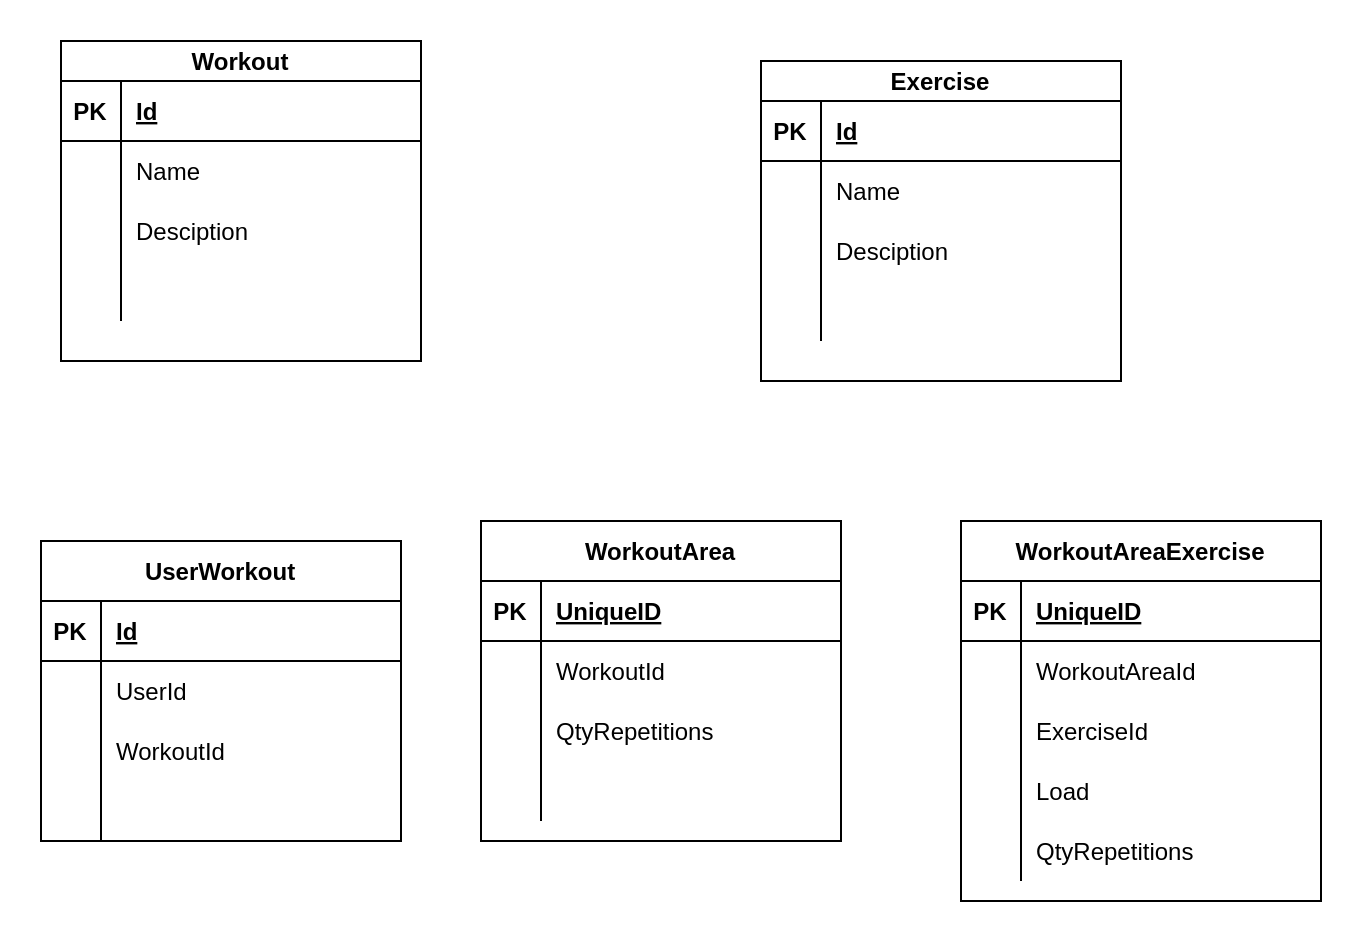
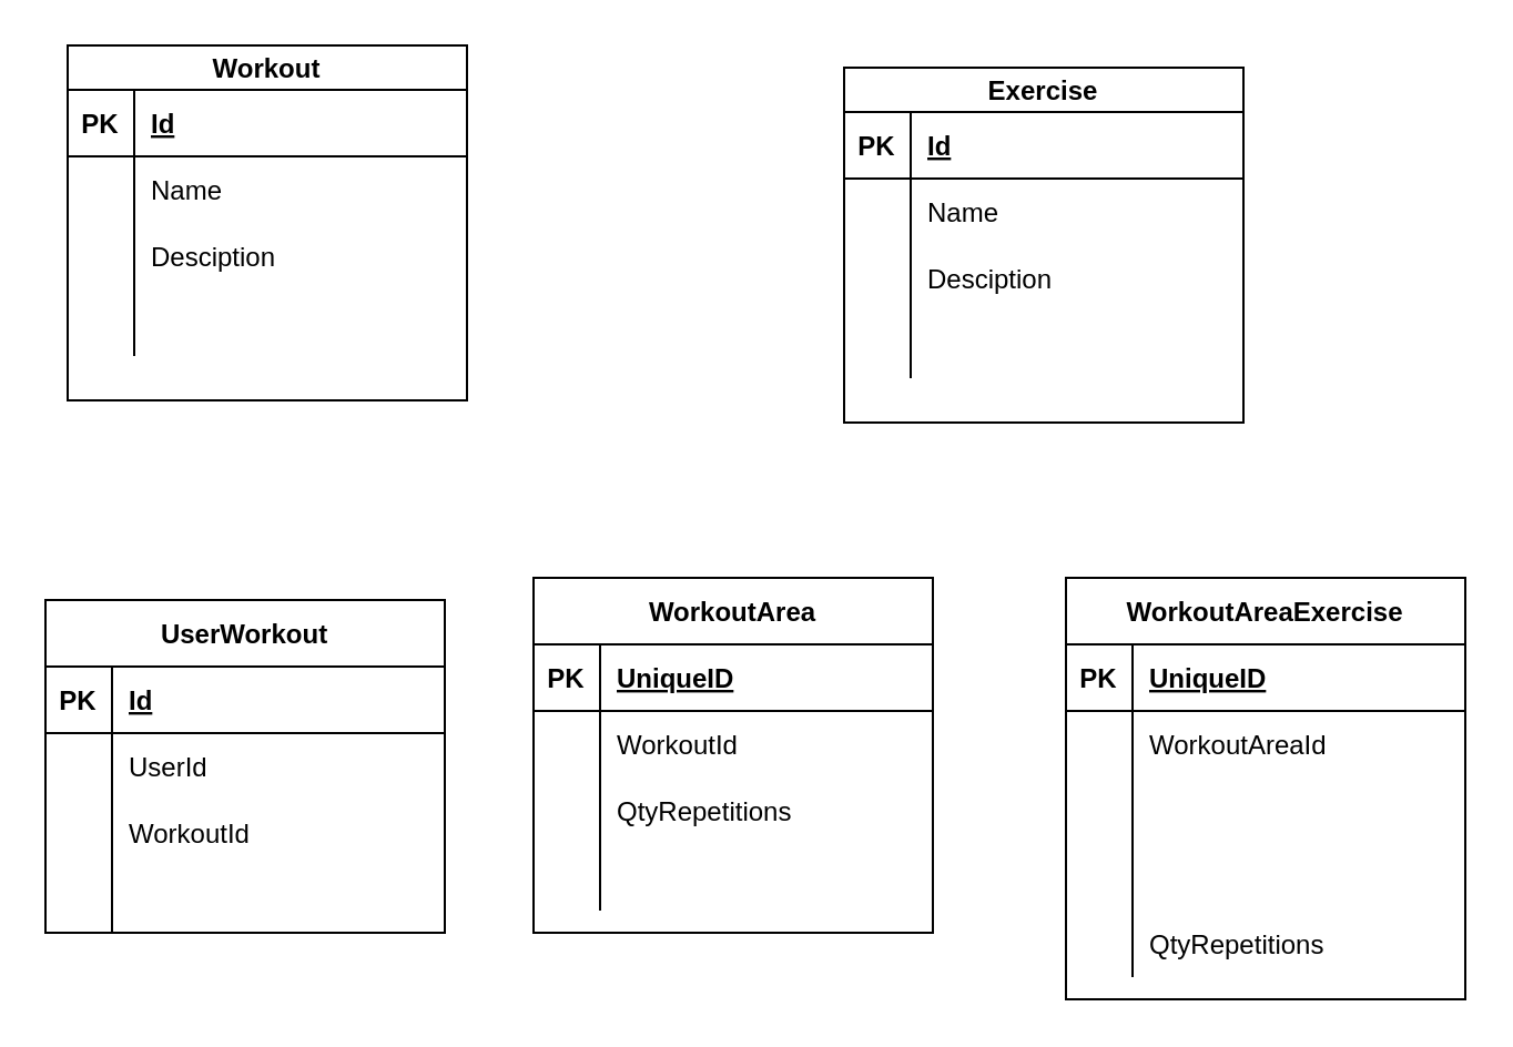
- <mxCell id="63" value="ExerciseId" style="shape=partialRectangle;connectable=0;fillColor=none;top=0;left=0;bottom=0;right=0;align=left;spacingLeft=6;overflow=hidden;" vertex="1" parent="61"><mxGeometry x="30" width="150" height="30" as="geometry" /></mxCell>
- <mxCell id="66" value="Load" style="shape=partialRectangle;connectable=0;fillColor=none;top=0;left=0;bottom=0;right=0;align=left;spacingLeft=6;overflow=hidden;" vertex="1" parent="64"><mxGeometry x="30" width="150" height="30" as="geometry" /></mxCell>
